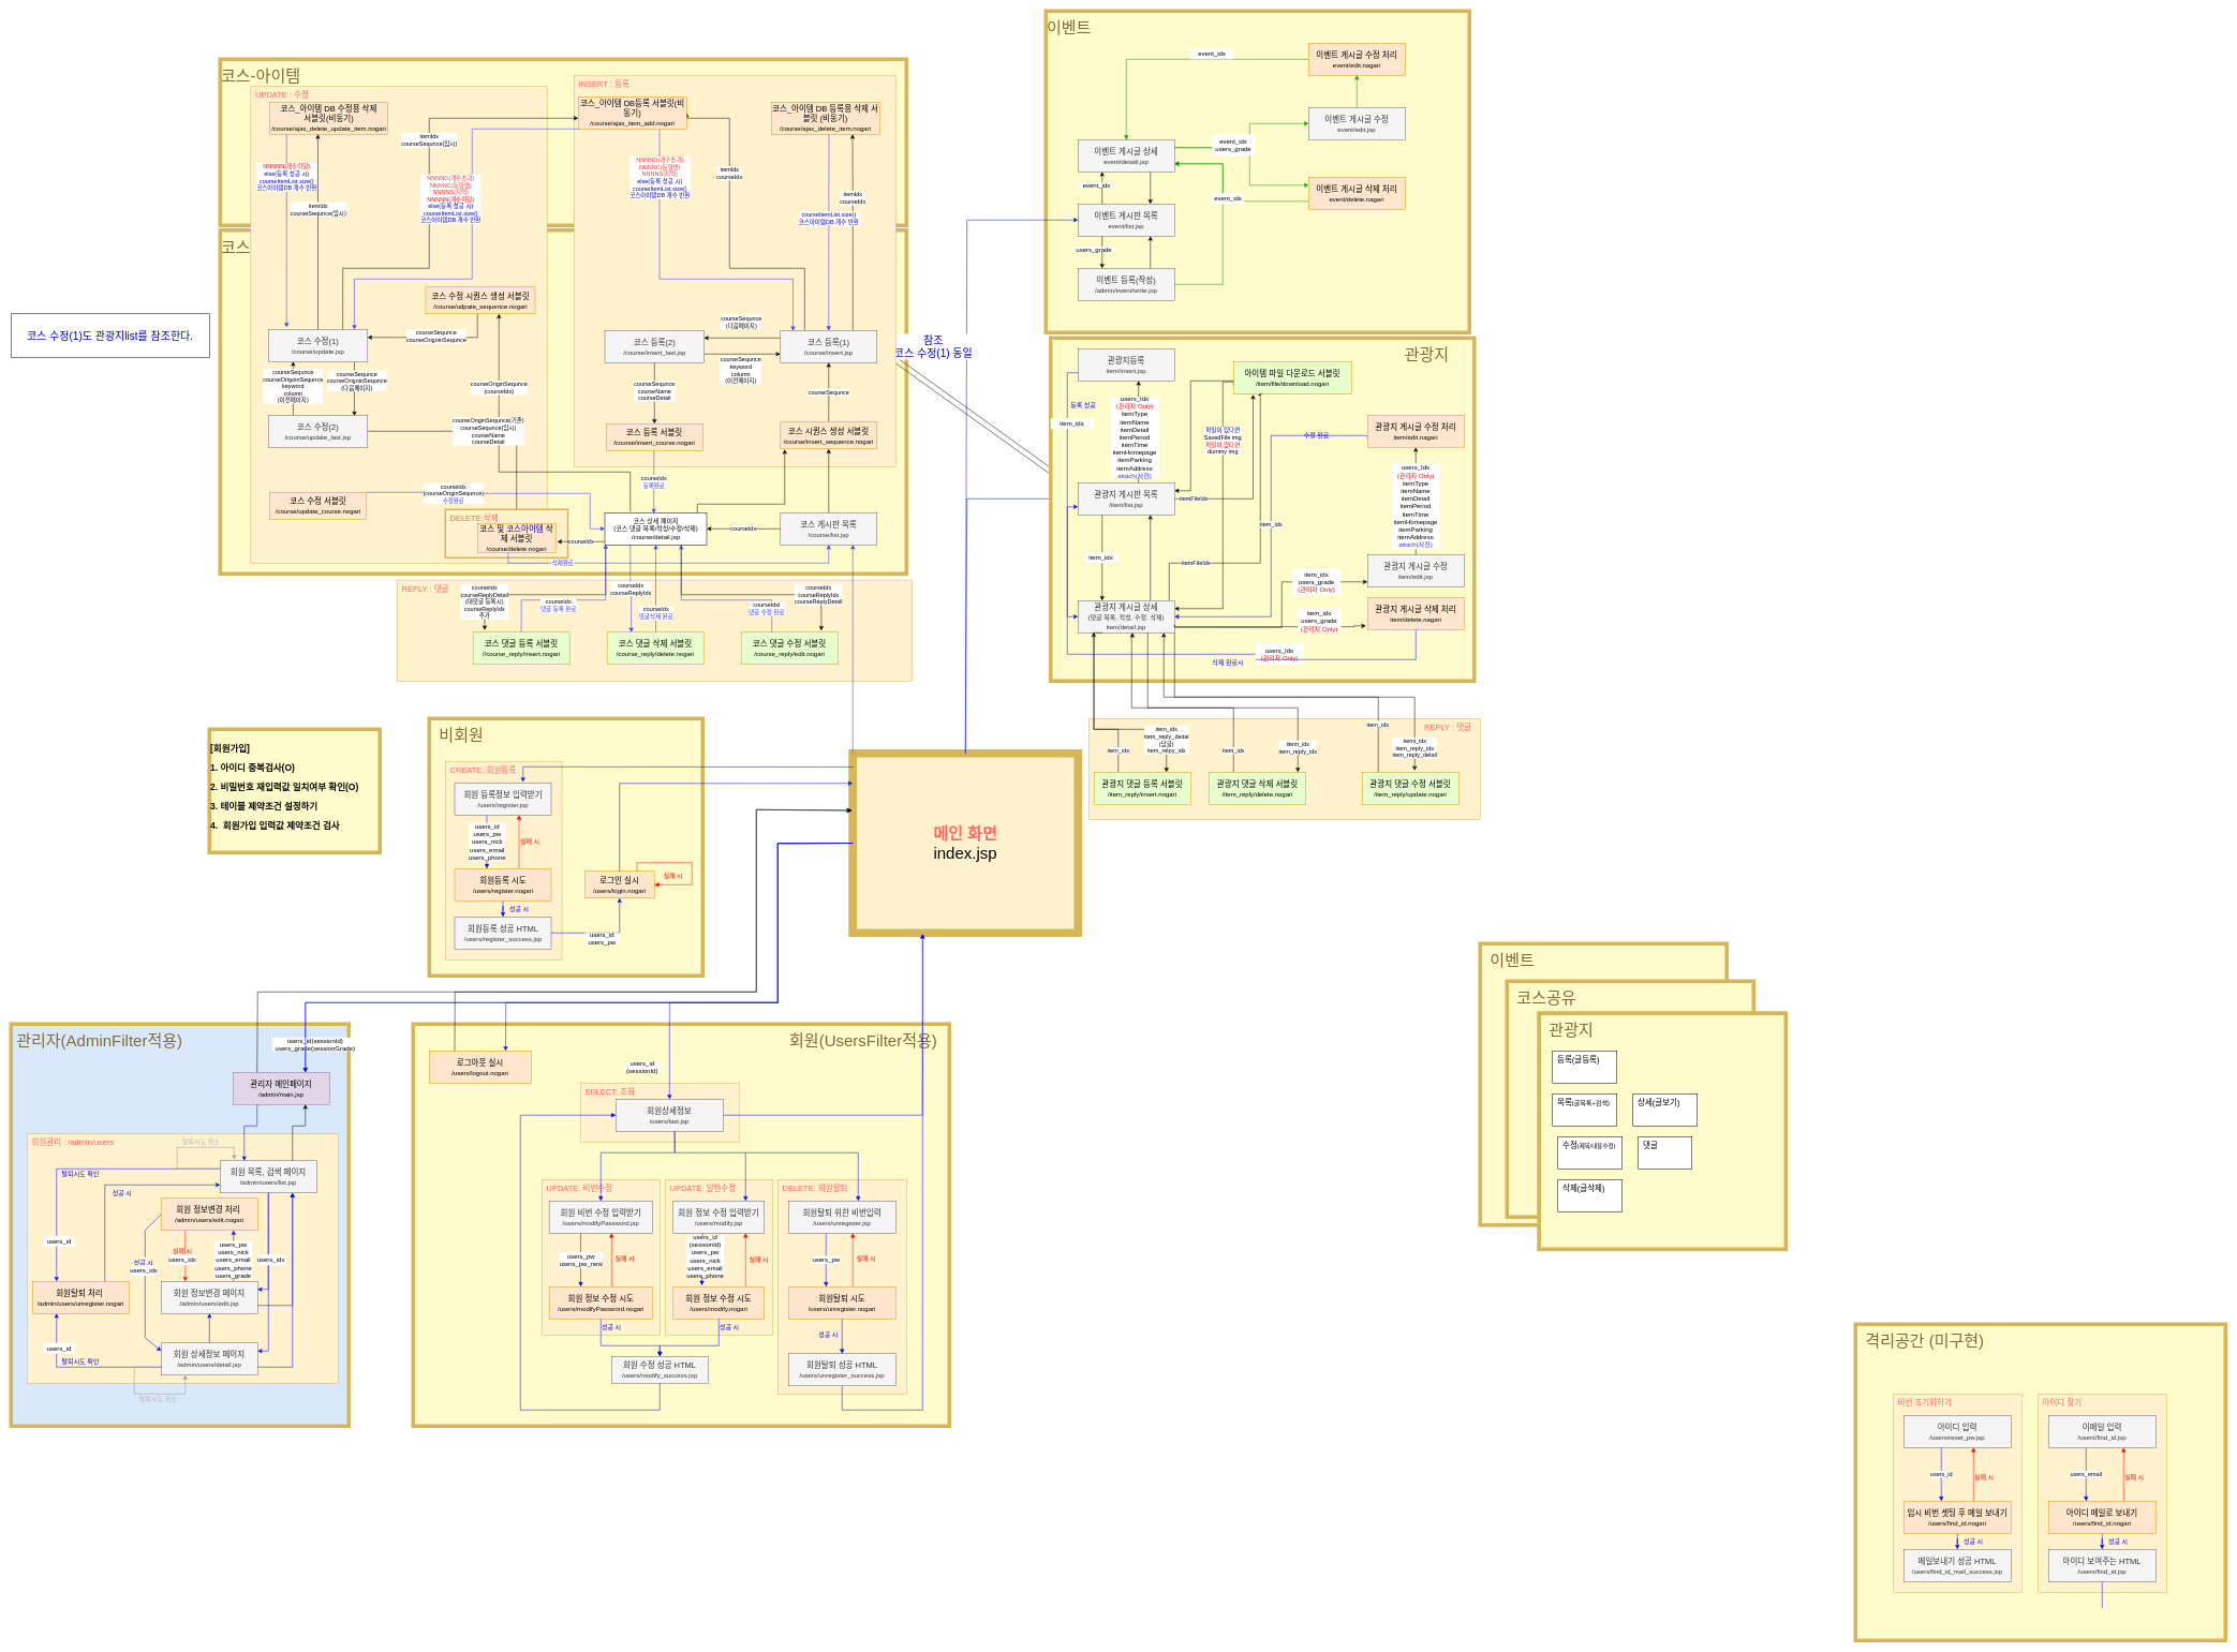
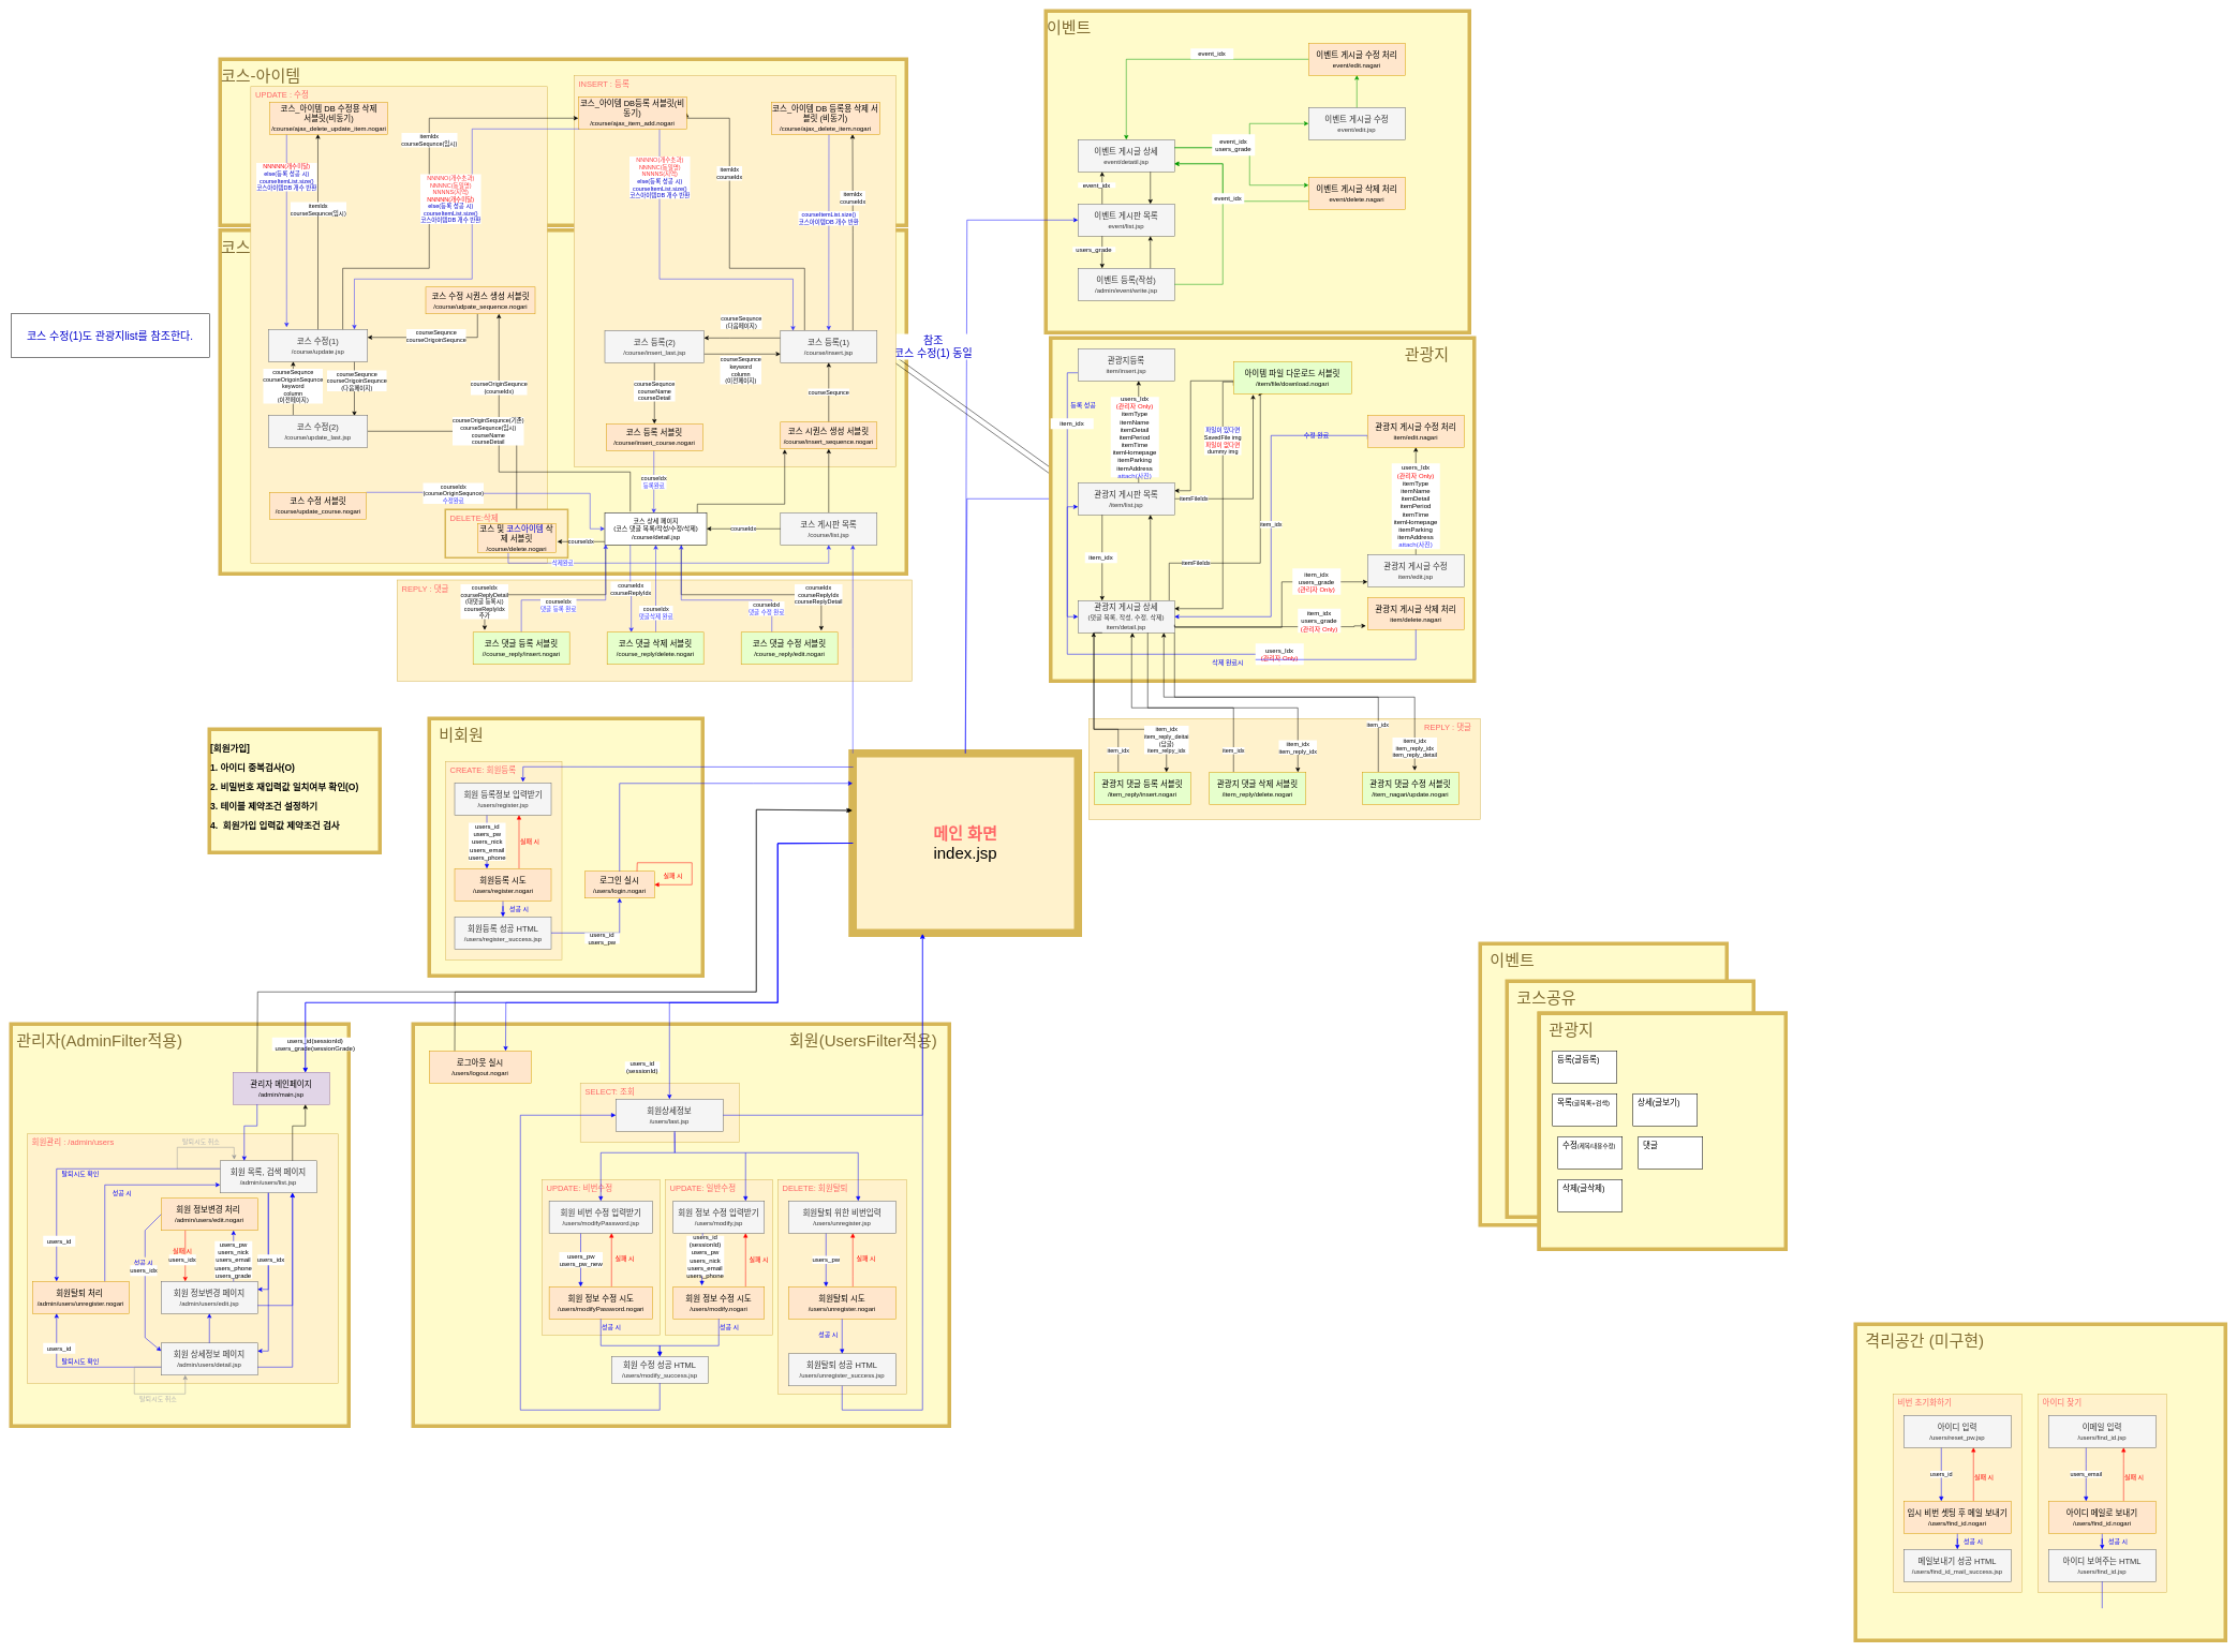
- <mxCell id="258" value="관광지 댓글 수정&amp;nbsp;서블릿&lt;br&gt;&lt;font style=&quot;font-size: 12px&quot;&gt;/item_reply/update.nogari&lt;/font&gt;" style="rounded=0;whiteSpace=wrap;html=1;fontSize=15;align=center;verticalAlign=middle;spacingLeft=0;fillColor=#E6FFCC;strokeColor=#d79b00;" parent="1" vertex="1"><mxGeometry x="2540" y="1440" width="180" height="60" as="geometry" /></mxCell>
+ <mxCell id="258" value="관광지 댓글 수정&amp;nbsp;서블릿&lt;br&gt;&lt;font style=&quot;font-size: 12px&quot;&gt;/item_nagari/update.nogari&lt;/font&gt;" style="rounded=0;whiteSpace=wrap;html=1;fontSize=15;align=center;verticalAlign=middle;spacingLeft=0;fillColor=#E6FFCC;strokeColor=#d79b00;" parent="1" vertex="1"><mxGeometry x="2540" y="1440" width="180" height="60" as="geometry" /></mxCell>
- <mxCell id="8" value="&amp;nbsp;관리자(AdminFilter적용)" style="rounded=0;whiteSpace=wrap;html=1;fontSize=30;align=left;verticalAlign=top;strokeWidth=7;strokeColor=#D6B656;fillColor=#dae8fc;fontColor=#806C33;spacingTop=7;" parent="1" vertex="1"><mxGeometry x="20" y="1910" width="630" height="750" as="geometry" /></mxCell>
+ <mxCell id="8" value="&amp;nbsp;관리자(AdminFilter적용)" style="rounded=0;whiteSpace=wrap;html=1;fontSize=30;align=left;verticalAlign=top;strokeWidth=7;strokeColor=#D6B656;fillColor=#FFFBCB;fontColor=#806C33;spacingTop=7;" parent="1" vertex="1"><mxGeometry x="20" y="1910" width="630" height="750" as="geometry" /></mxCell>
- <mxCell id="130" value="댓글" style="rounded=0;whiteSpace=wrap;html=1;fontSize=15;align=left;verticalAlign=top;spacingLeft=7;" parent="1" vertex="1"><mxGeometry x="3055" y="2120" width="100" height="60" as="geometry" /></mxCell>
+ <mxCell id="130" value="댓글" style="rounded=0;whiteSpace=wrap;html=1;fontSize=15;align=left;verticalAlign=top;spacingLeft=7;" parent="1" vertex="1"><mxGeometry x="3055" y="2120" width="120" height="60" as="geometry" /></mxCell>
